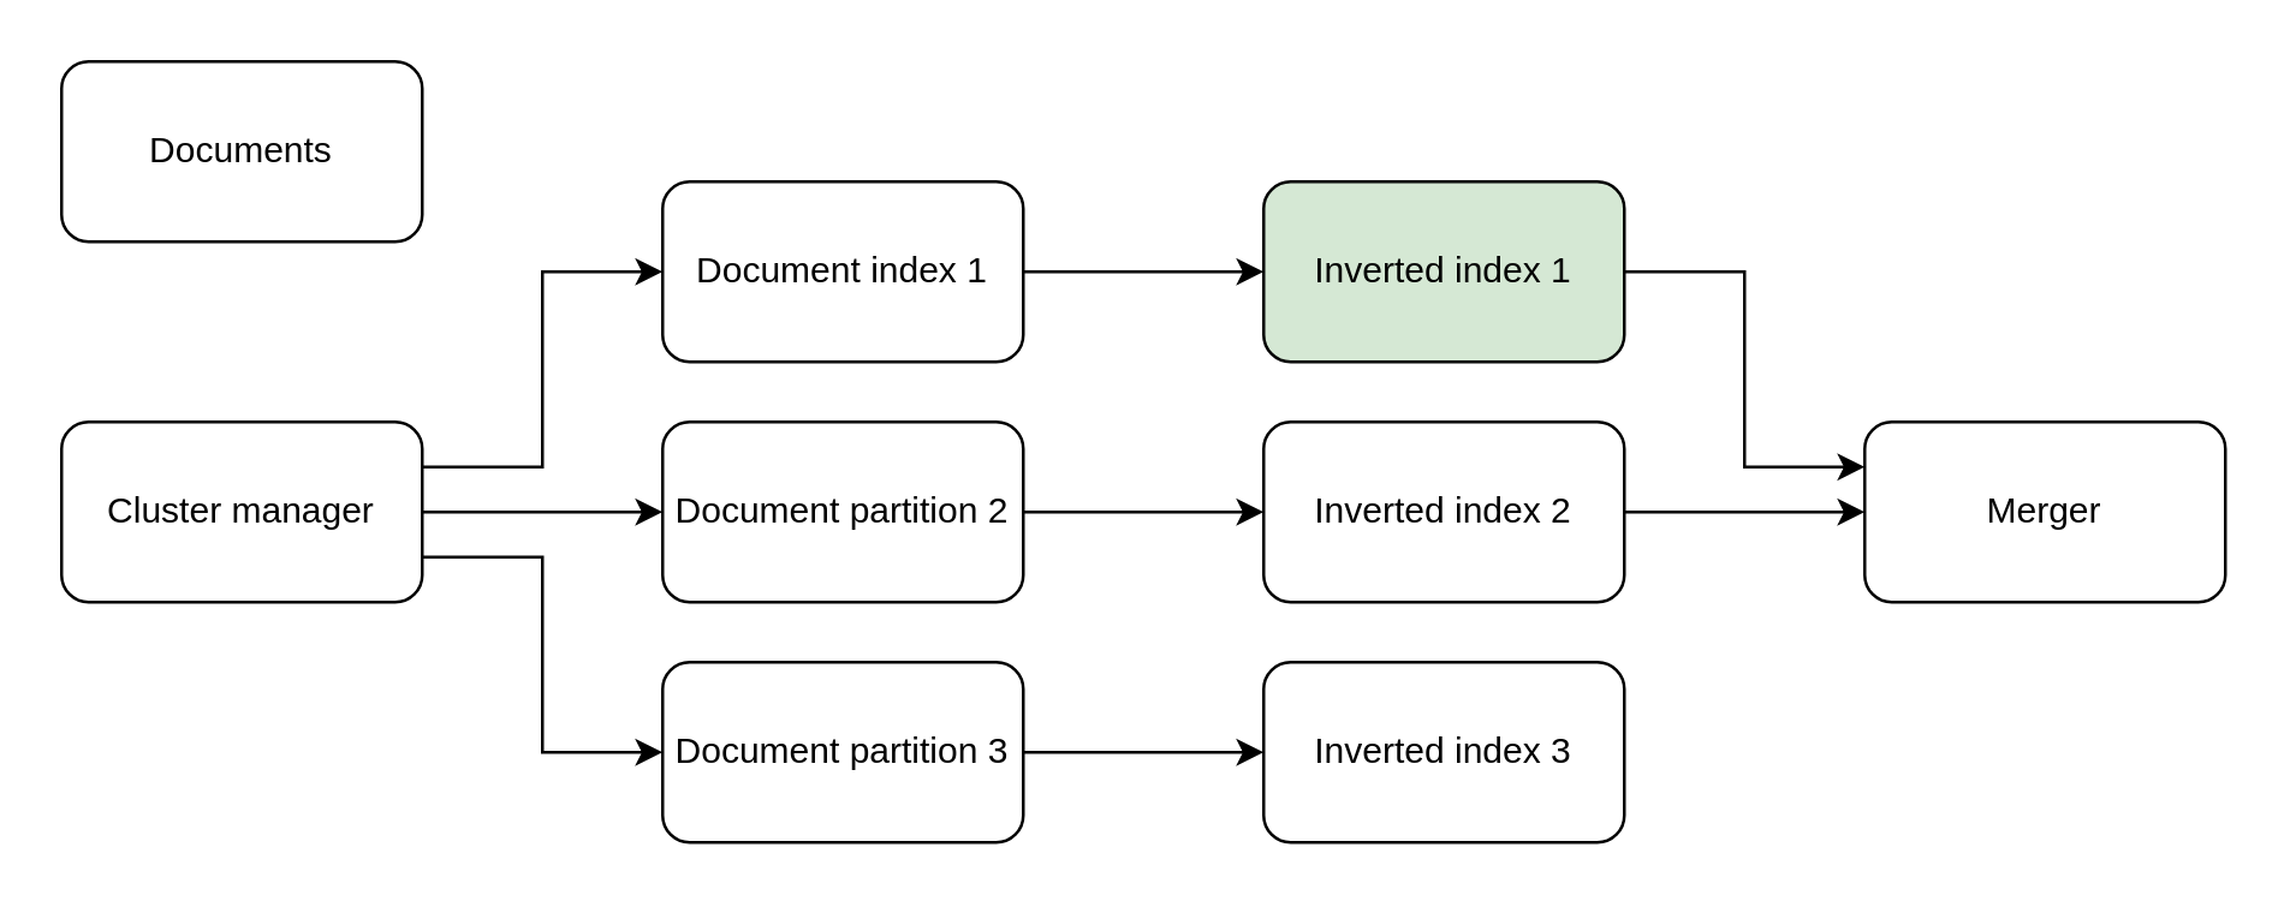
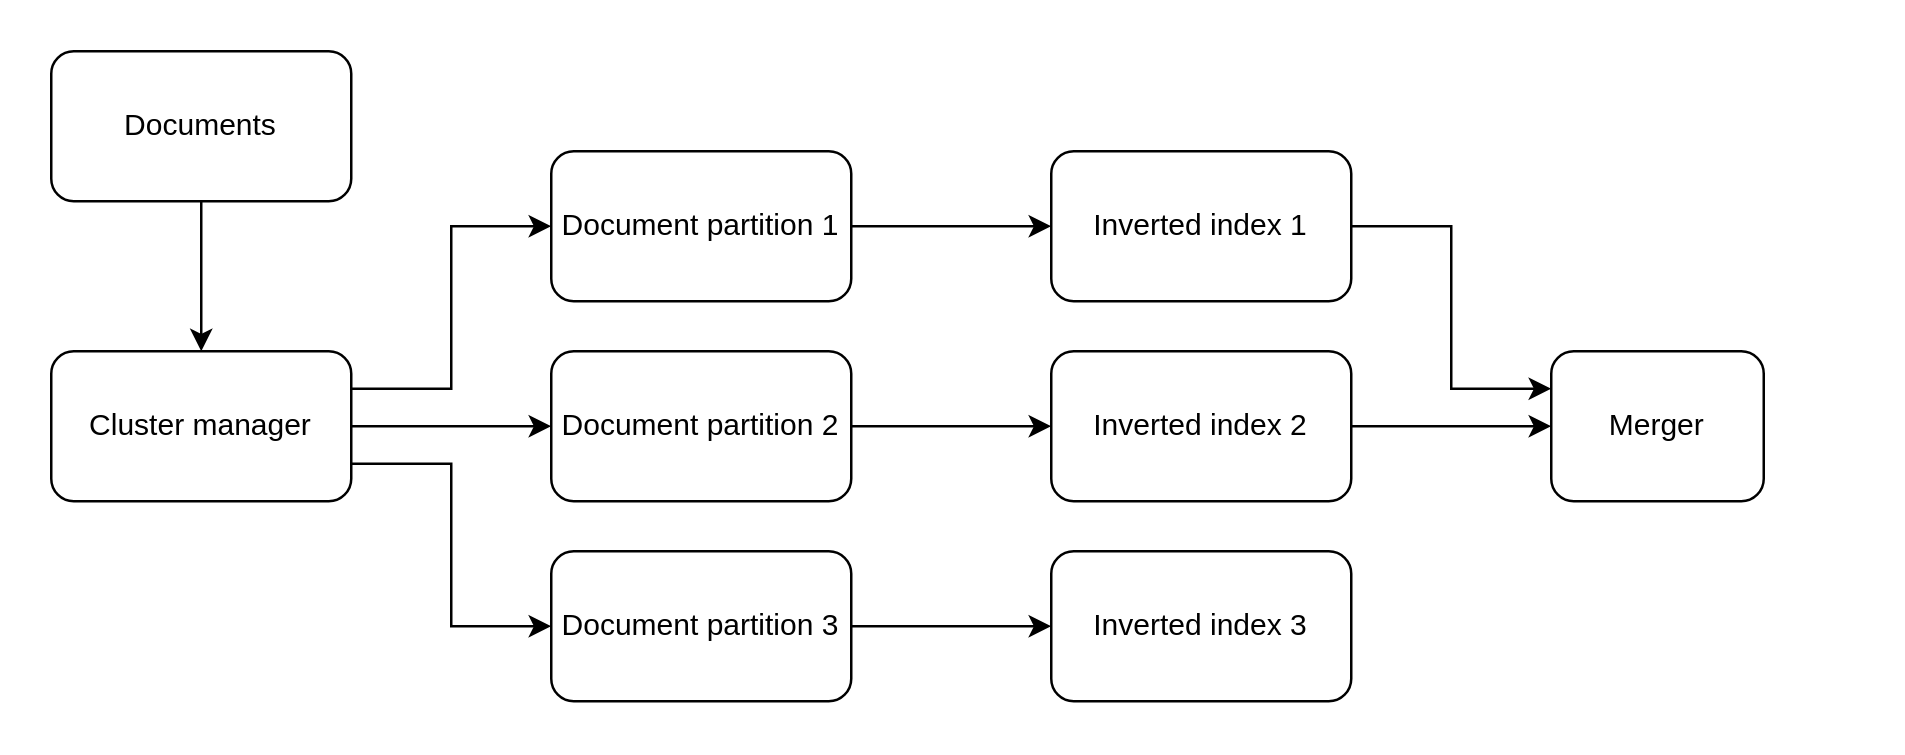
- <mxCell id="9" value="Document index 1" style="rounded=1;whiteSpace=wrap;html=1;" vertex="1" parent="1"><mxGeometry x="220" y="60" width="120" height="60" as="geometry" /></mxCell>
+ <mxCell id="9" value="Document partition 1" style="rounded=1;whiteSpace=wrap;html=1;" vertex="1" parent="1"><mxGeometry x="220" y="60" width="120" height="60" as="geometry" /></mxCell>
- <mxCell id="15" value="Inverted index 1" style="rounded=1;whiteSpace=wrap;html=1;fillColor=#d5e8d4;" vertex="1" parent="1"><mxGeometry x="420" y="60" width="120" height="60" as="geometry" /></mxCell>
+ <mxCell id="15" value="Inverted index 1" style="rounded=1;whiteSpace=wrap;html=1;" vertex="1" parent="1"><mxGeometry x="420" y="60" width="120" height="60" as="geometry" /></mxCell>
+ <mxCell id="2" style="edgeStyle=orthogonalEdgeStyle;rounded=0;orthogonalLoop=1;jettySize=auto;html=1;exitX=0.5;exitY=1;exitDx=0;exitDy=0;entryX=0.5;entryY=0;entryDx=0;entryDy=0;" edge="1" parent="1" source="3" target="7"><mxGeometry relative="1" as="geometry" /></mxCell>
- <mxCell id="19" value="Merger" style="rounded=1;whiteSpace=wrap;html=1;" vertex="1" parent="1"><mxGeometry x="620" y="140" width="120" height="60" as="geometry" /></mxCell>
+ <mxCell id="19" value="Merger" style="rounded=1;whiteSpace=wrap;html=1;" vertex="1" parent="1"><mxGeometry x="620" y="140" width="85" height="60" as="geometry" /></mxCell>
